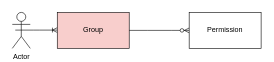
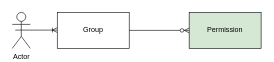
- <mxCell id="4" value="Group" style="rounded=0;whiteSpace=wrap;html=1;fillColor=#f8cecc;" parent="1" vertex="1"><mxGeometry x="95" y="20" width="120" height="60" as="geometry" /></mxCell>
+ <mxCell id="4" value="Group" style="rounded=0;whiteSpace=wrap;html=1;" parent="1" vertex="1"><mxGeometry x="95" y="20" width="120" height="60" as="geometry" /></mxCell>
- <mxCell id="6" value="Permission" style="rounded=0;whiteSpace=wrap;html=1;" parent="1" vertex="1"><mxGeometry x="315" y="20" width="120" height="60" as="geometry" /></mxCell>
+ <mxCell id="6" value="Permission" style="rounded=0;whiteSpace=wrap;html=1;fillColor=#d5e8d4;" parent="1" vertex="1"><mxGeometry x="315" y="20" width="120" height="60" as="geometry" /></mxCell>
